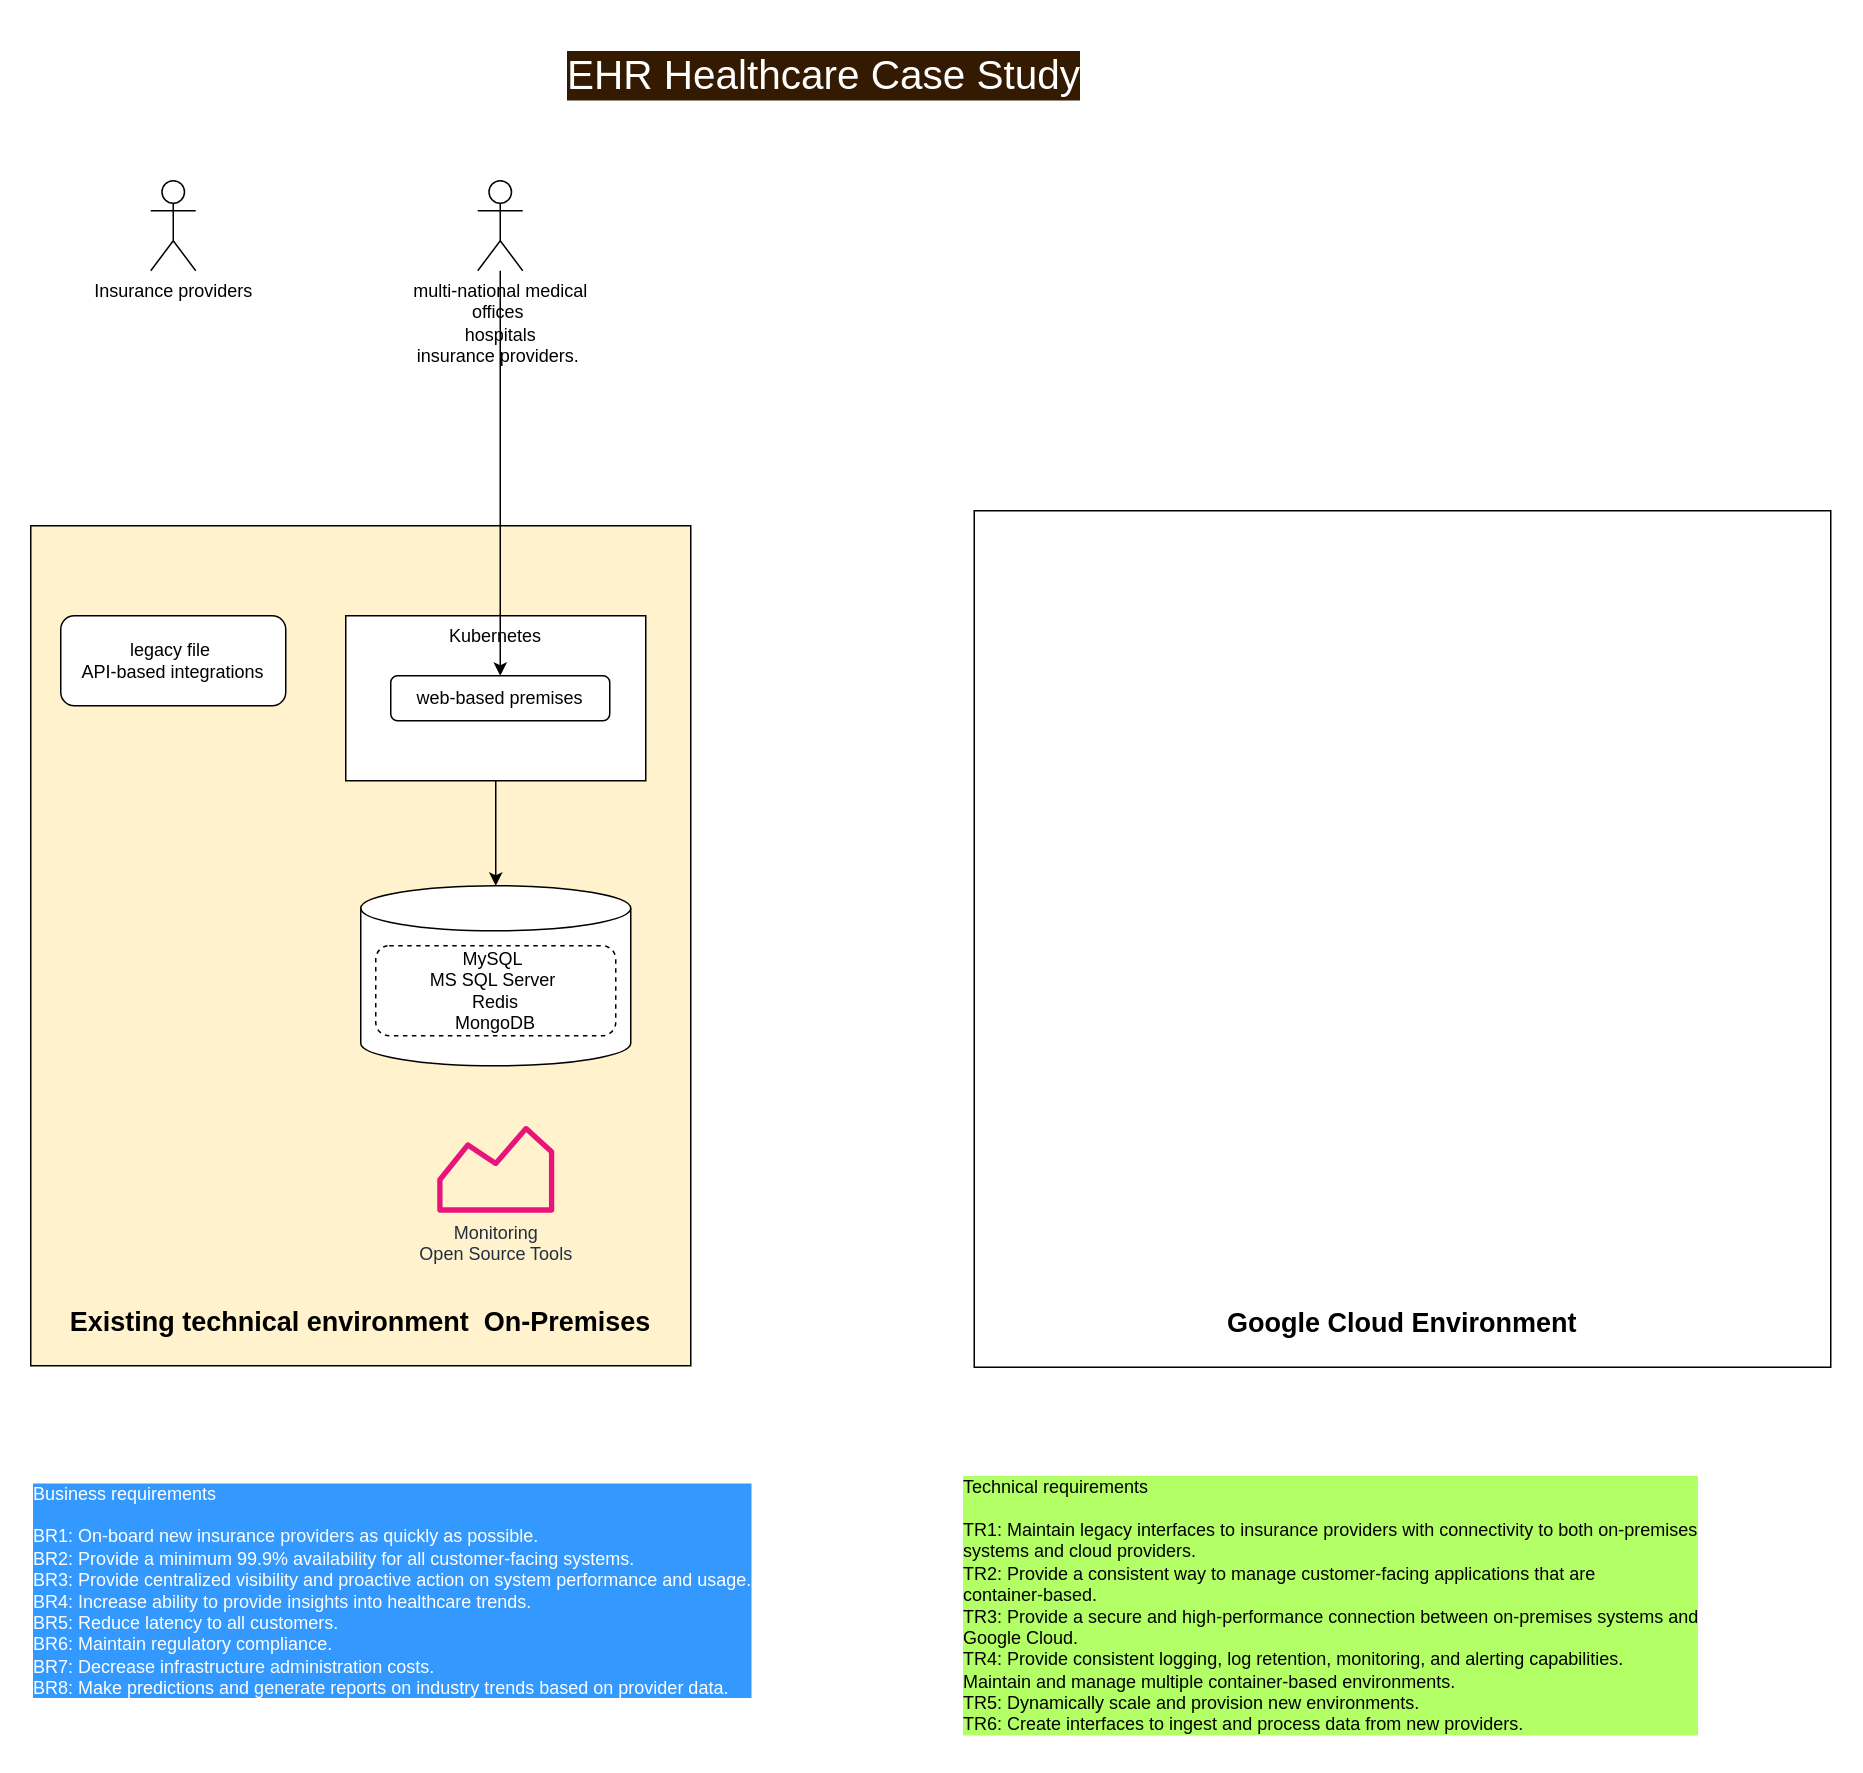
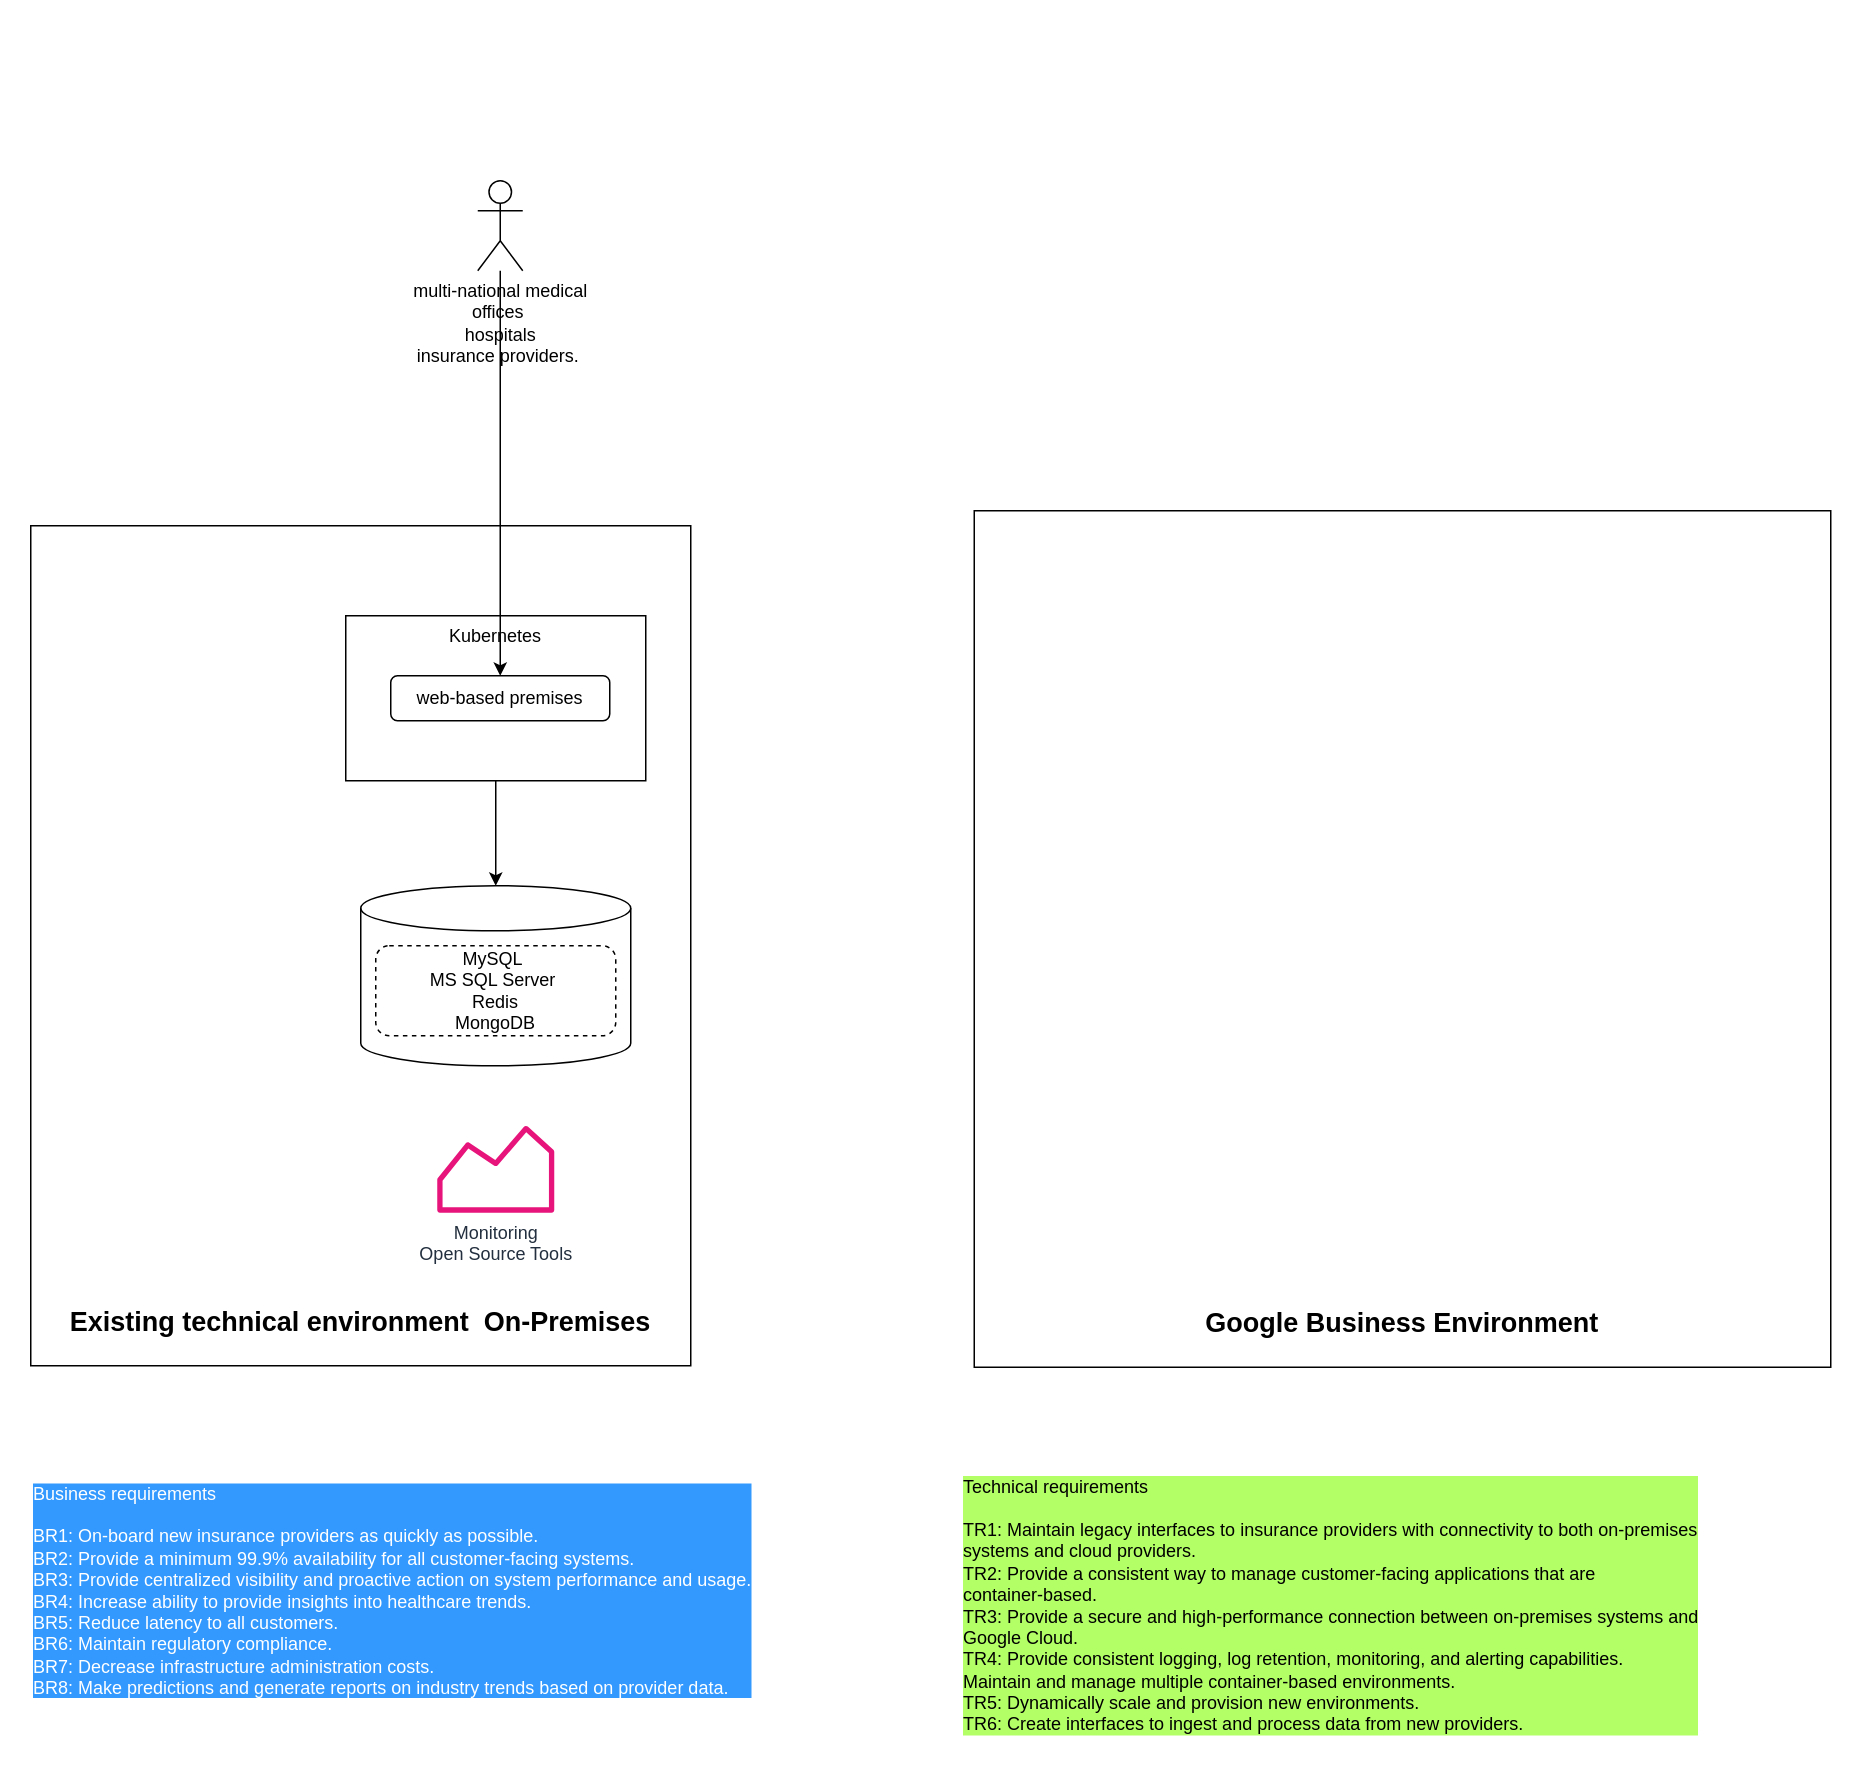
- <mxCell id="9" value="EHR Healthcare Case Study" style="text;html=1;align=center;verticalAlign=middle;whiteSpace=wrap;rounded=0;labelBackgroundColor=#331A00;fontColor=#FFFFFF;fontSize=27;" vertex="1" parent="1"><mxGeometry x="369" y="20" width="360" height="60" as="geometry" /></mxCell>
- <mxCell id="16" value="Insurance providers" style="shape=umlActor;verticalLabelPosition=bottom;verticalAlign=top;html=1;outlineConnect=0;" vertex="1" parent="1"><mxGeometry x="100" y="120" width="30" height="60" as="geometry" /></mxCell>
- <mxCell id="10" value="legacy file&amp;nbsp;&lt;div&gt;API-based integrations&lt;/div&gt;" style="rounded=1;whiteSpace=wrap;html=1;" vertex="1" parent="1"><mxGeometry x="40" y="410" width="150" height="60" as="geometry" /></mxCell>
- <mxCell id="2" value="&lt;h2&gt;Existing technical environment&amp;nbsp; On-Premises&lt;/h2&gt;" style="rounded=0;whiteSpace=wrap;html=1;verticalAlign=bottom;fillColor=#fff2cc;" vertex="1" parent="1"><mxGeometry x="20" y="350" width="440" height="560" as="geometry" /></mxCell>
+ <mxCell id="2" value="&lt;h2&gt;Existing technical environment&amp;nbsp; On-Premises&lt;/h2&gt;" style="rounded=0;whiteSpace=wrap;html=1;verticalAlign=bottom;" vertex="1" parent="1"><mxGeometry x="20" y="350" width="440" height="560" as="geometry" /></mxCell>
- <mxCell id="14" value="&lt;h2&gt;Google Cloud Environment&lt;/h2&gt;" style="whiteSpace=wrap;html=1;aspect=fixed;verticalAlign=bottom;" vertex="1" parent="1"><mxGeometry x="649" y="340" width="571" height="571" as="geometry" /></mxCell>
+ <mxCell id="14" value="&lt;h2&gt;Google Business Environment&lt;/h2&gt;" style="whiteSpace=wrap;html=1;aspect=fixed;verticalAlign=bottom;" vertex="1" parent="1"><mxGeometry x="649" y="340" width="571" height="571" as="geometry" /></mxCell>
